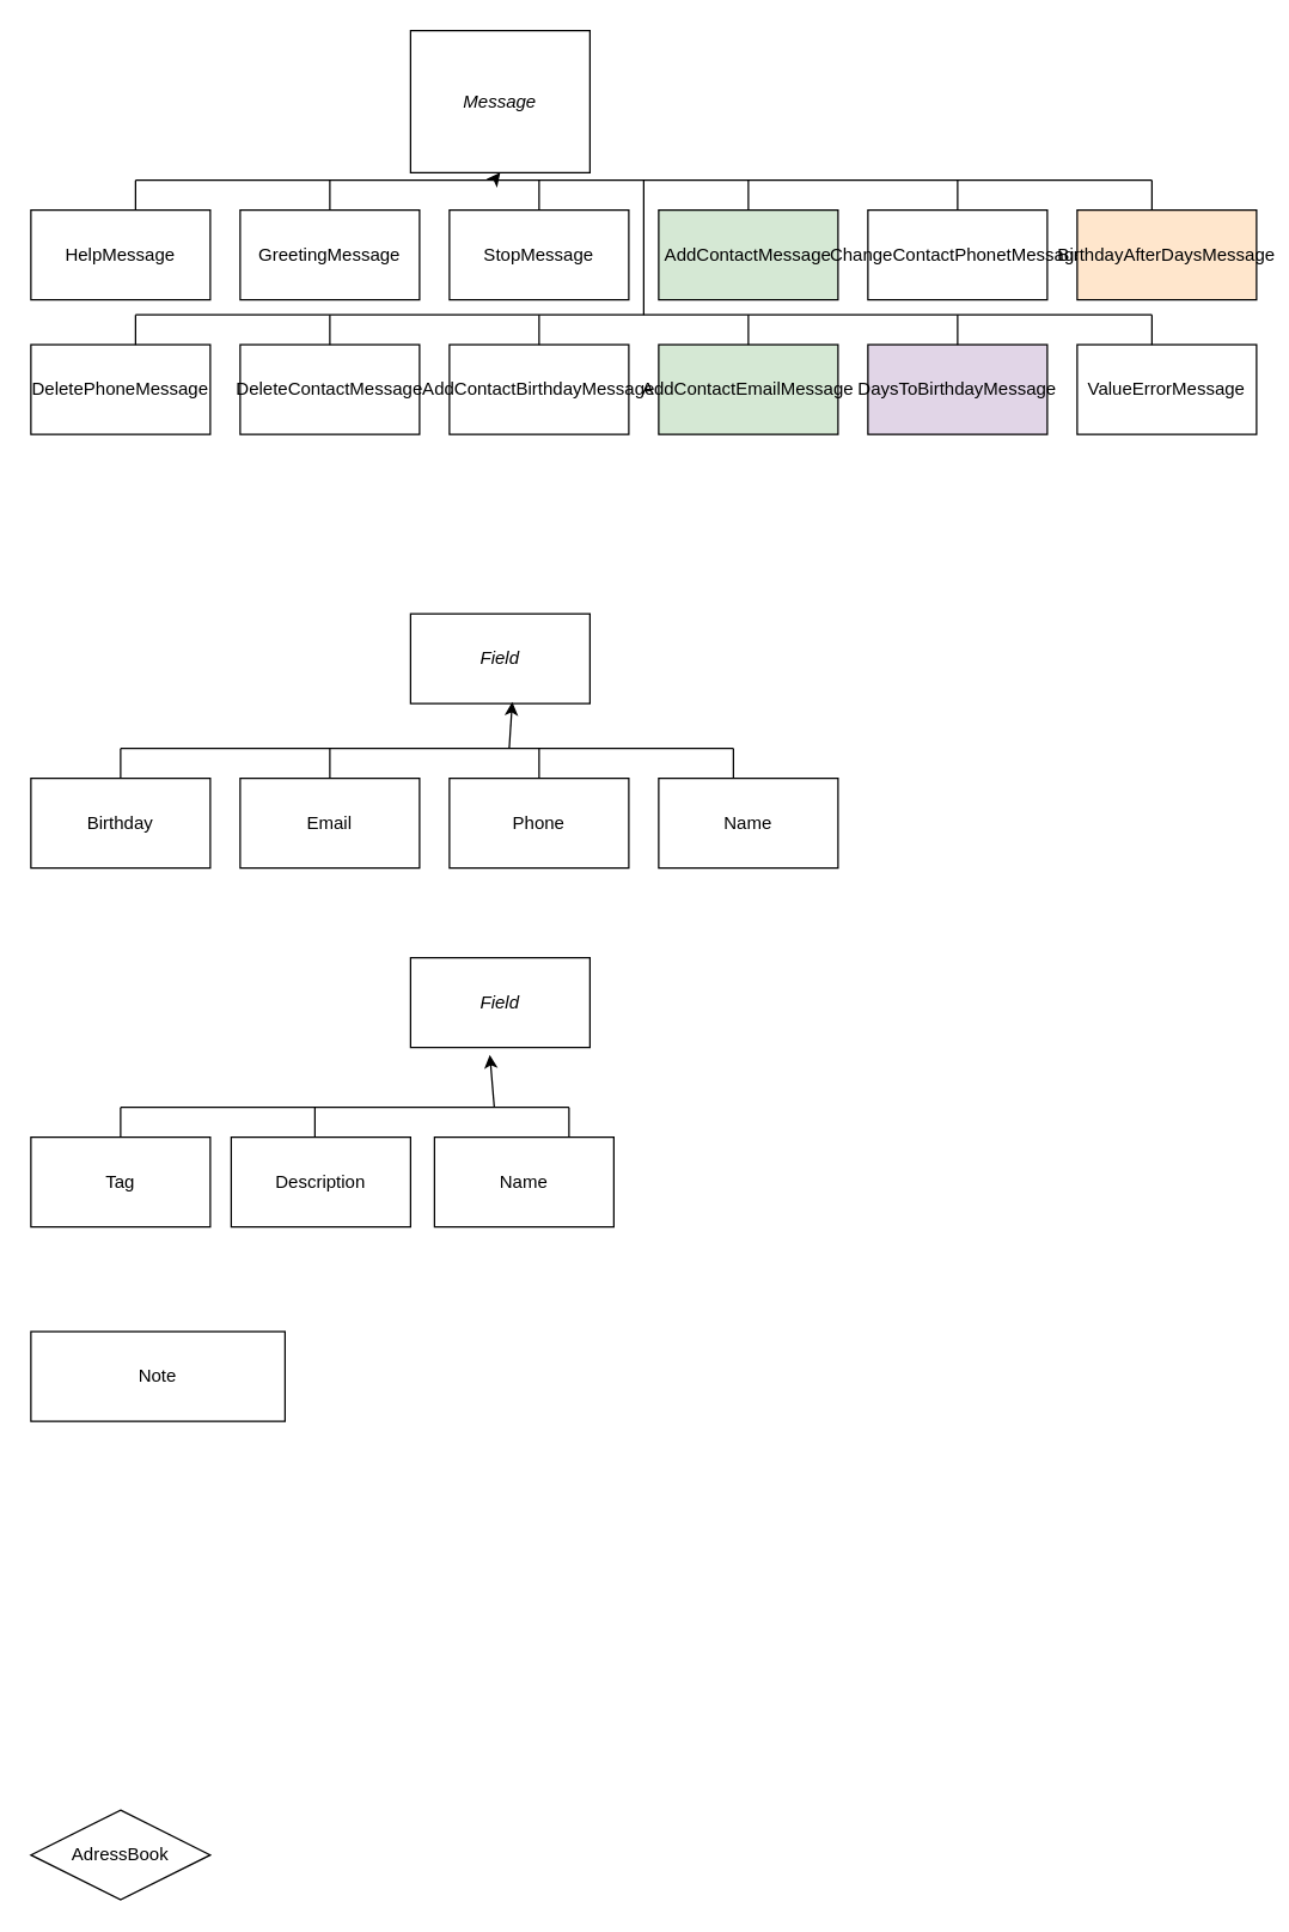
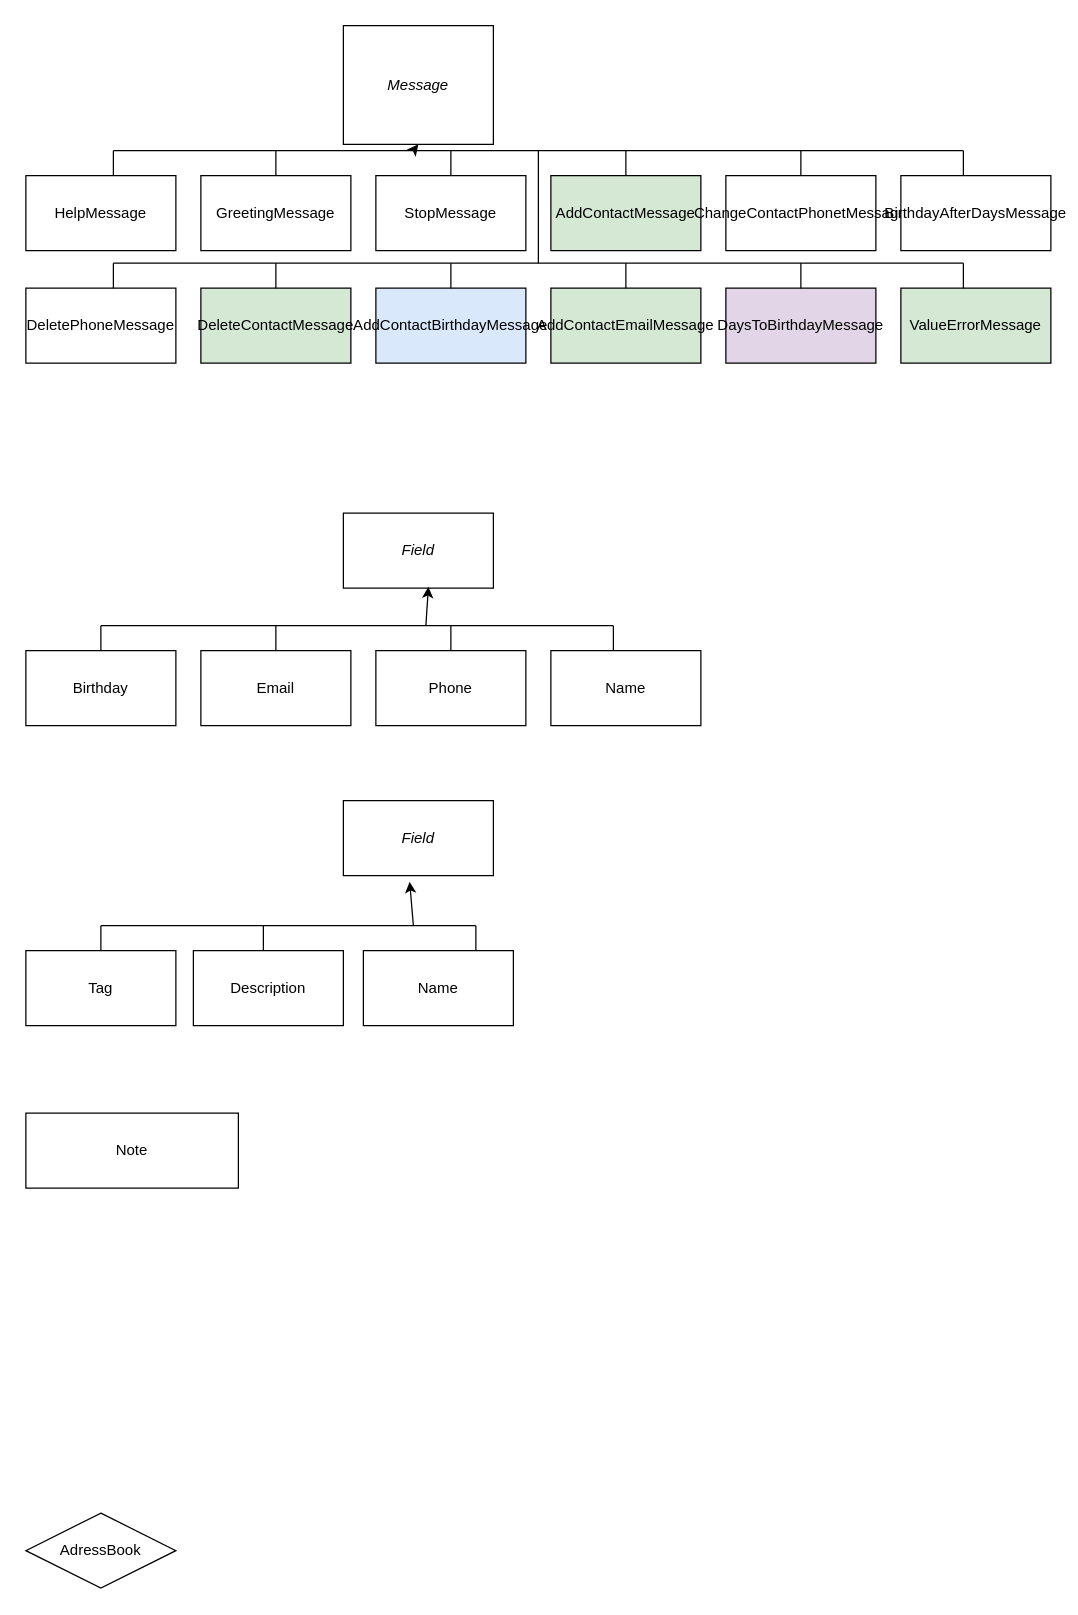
- <mxCell id="13" value="&lt;div style=&quot;text-align: justify;&quot;&gt;&lt;span style=&quot;background-color: initial;&quot;&gt;&lt;font style=&quot;font-size: 12px;&quot;&gt;BirthdayAfterDaysMessage&lt;/font&gt;&lt;/span&gt;&lt;/div&gt;" style="rounded=0;whiteSpace=wrap;html=1;fillColor=#ffe6cc;" vertex="1" parent="1"><mxGeometry x="720" y="140" width="120" height="60" as="geometry" /></mxCell>
+ <mxCell id="13" value="&lt;div style=&quot;text-align: justify;&quot;&gt;&lt;span style=&quot;background-color: initial;&quot;&gt;&lt;font style=&quot;font-size: 12px;&quot;&gt;BirthdayAfterDaysMessage&lt;/font&gt;&lt;/span&gt;&lt;/div&gt;" style="rounded=0;whiteSpace=wrap;html=1;" vertex="1" parent="1"><mxGeometry x="720" y="140" width="120" height="60" as="geometry" /></mxCell>
- <mxCell id="9" value="DeleteContactMessage" style="rounded=0;whiteSpace=wrap;html=1;" vertex="1" parent="1"><mxGeometry x="160" y="230" width="120" height="60" as="geometry" /></mxCell>
+ <mxCell id="9" value="DeleteContactMessage" style="rounded=0;whiteSpace=wrap;html=1;fillColor=#d5e8d4;" vertex="1" parent="1"><mxGeometry x="160" y="230" width="120" height="60" as="geometry" /></mxCell>
- <mxCell id="10" value="AddContactBirthdayMessage" style="rounded=0;whiteSpace=wrap;html=1;" vertex="1" parent="1"><mxGeometry x="300" y="230" width="120" height="60" as="geometry" /></mxCell>
+ <mxCell id="10" value="AddContactBirthdayMessage" style="rounded=0;whiteSpace=wrap;html=1;fillColor=#dae8fc;" vertex="1" parent="1"><mxGeometry x="300" y="230" width="120" height="60" as="geometry" /></mxCell>
- <mxCell id="14" value="ValueErrorMessage" style="rounded=0;whiteSpace=wrap;html=1;" vertex="1" parent="1"><mxGeometry x="720" y="230" width="120" height="60" as="geometry" /></mxCell>
+ <mxCell id="14" value="ValueErrorMessage" style="rounded=0;whiteSpace=wrap;html=1;fillColor=#d5e8d4;" vertex="1" parent="1"><mxGeometry x="720" y="230" width="120" height="60" as="geometry" /></mxCell>
